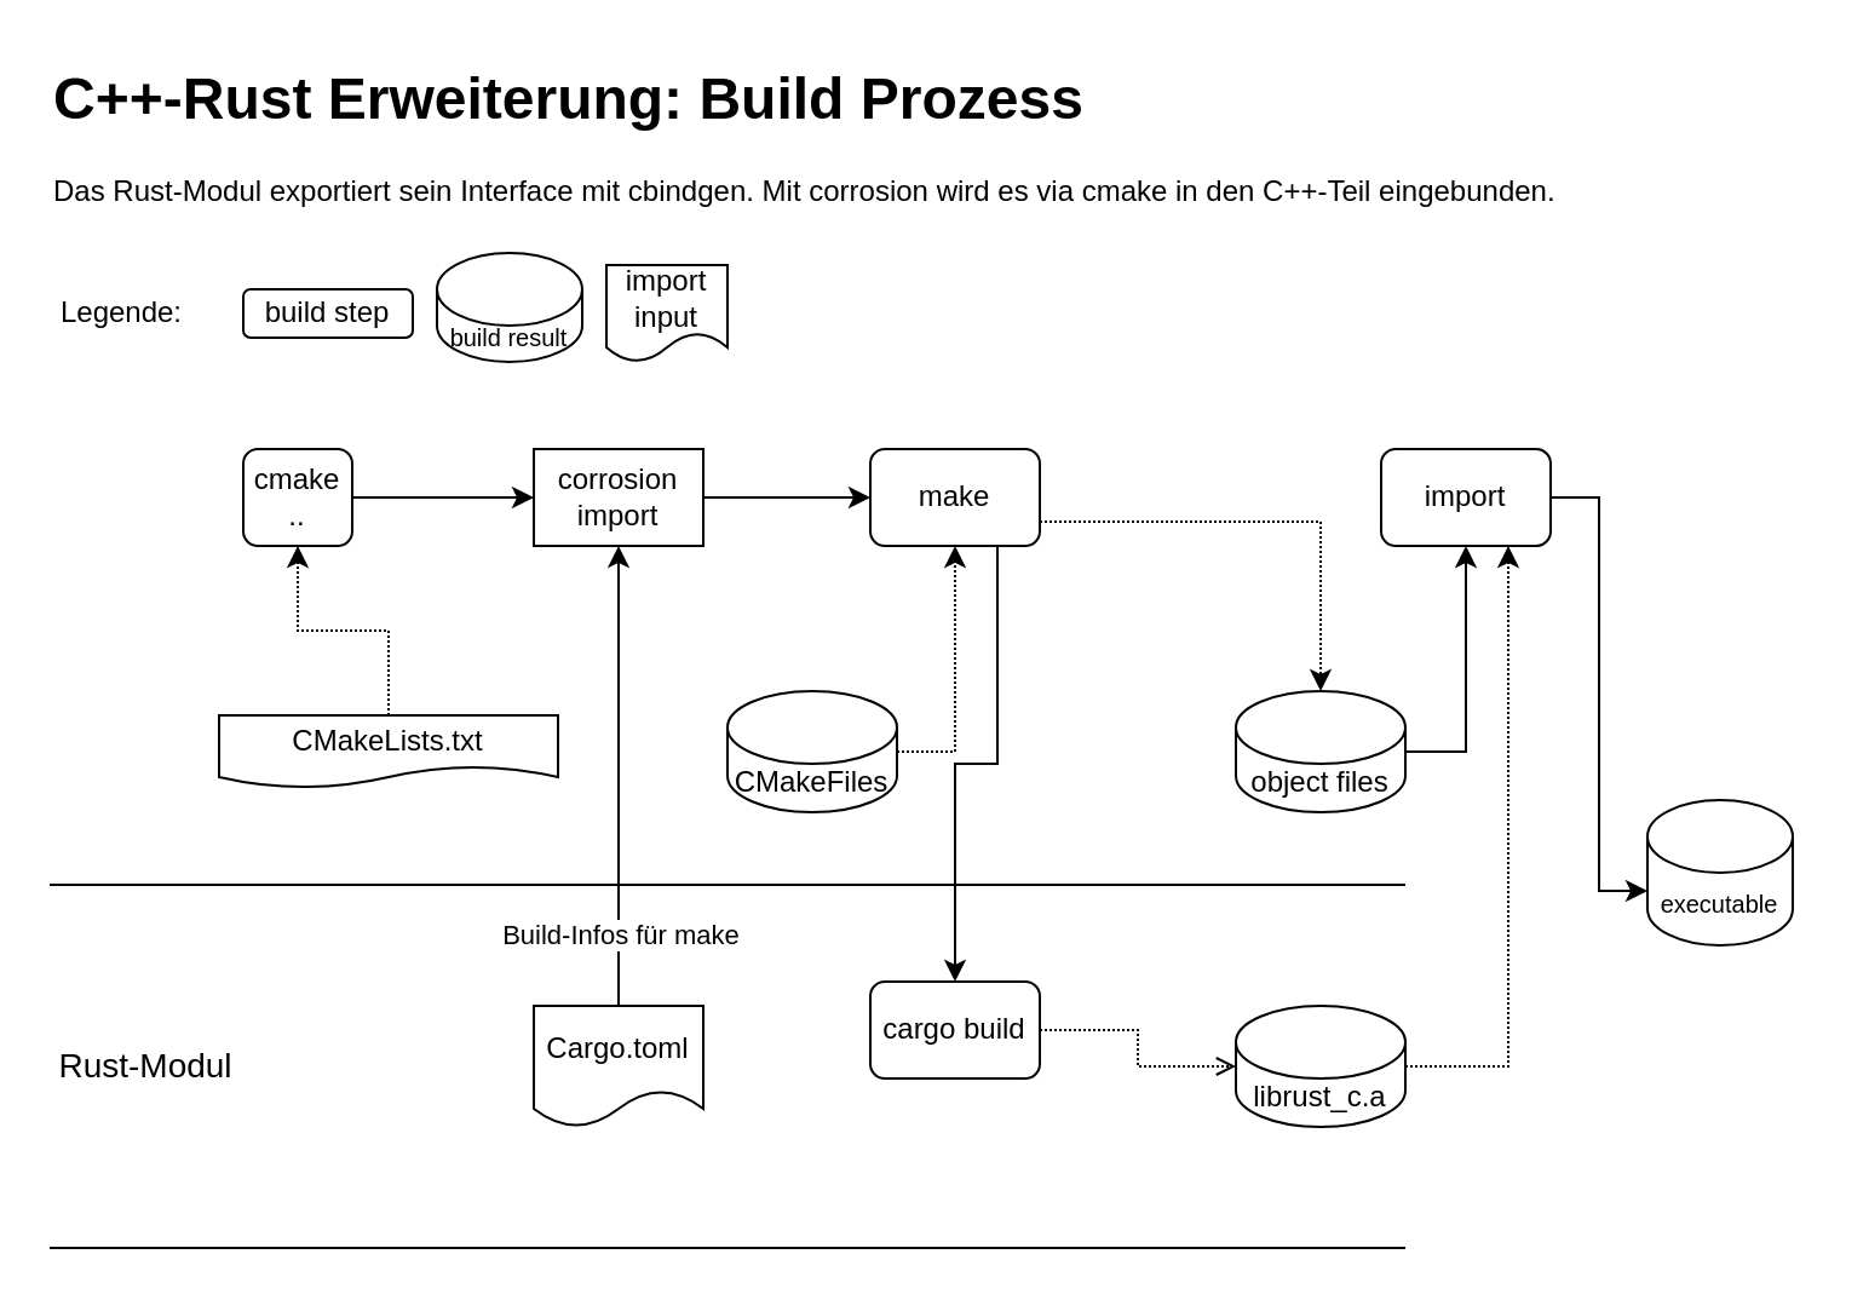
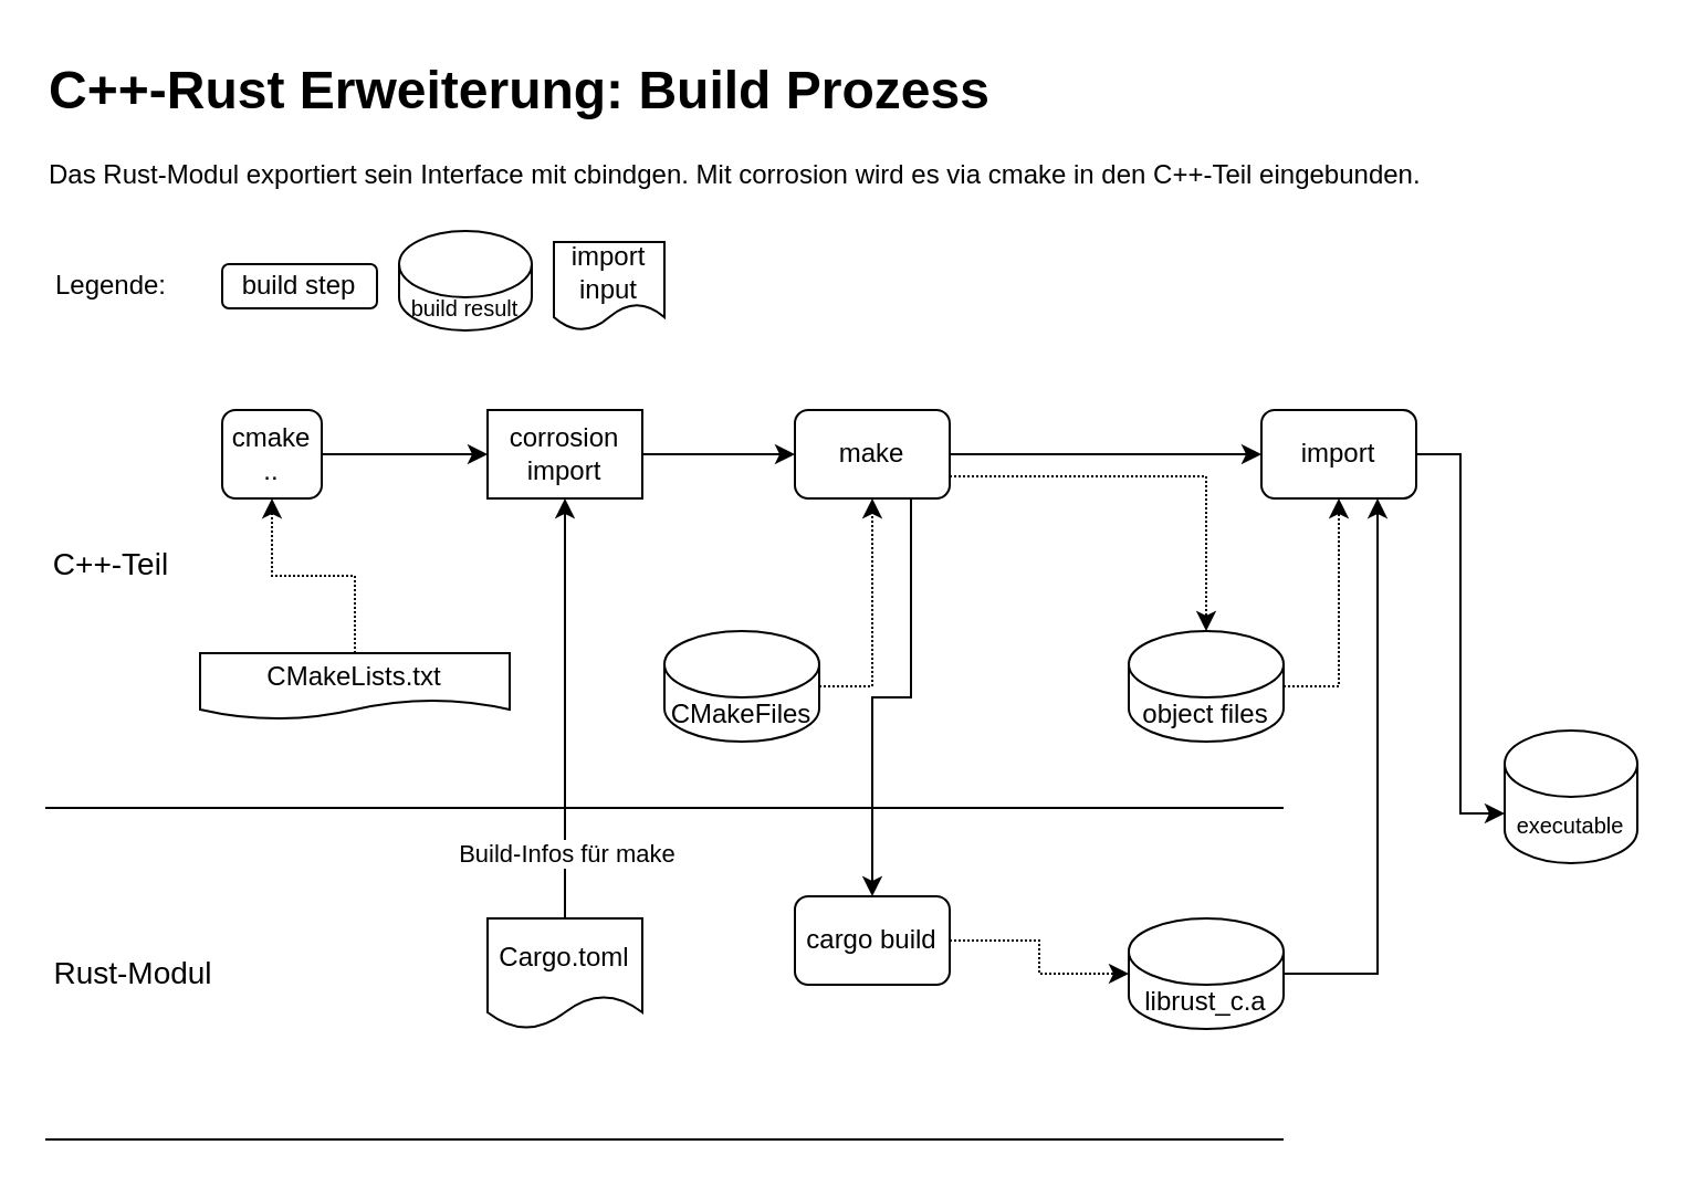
+ <mxCell id="19" style="edgeStyle=orthogonalEdgeStyle;rounded=0;orthogonalLoop=1;jettySize=auto;html=1;exitX=1;exitY=0.5;exitDx=0;exitDy=0;entryX=0;entryY=0.5;entryDx=0;entryDy=0;" parent="1" source="21" target="24" edge="1"><mxGeometry relative="1" as="geometry" /></mxCell>
+ <mxCell id="9" value="C++-Teil" style="text;html=1;align=center;verticalAlign=middle;whiteSpace=wrap;rounded=0;fontSize=14;" parent="1" vertex="1"><mxGeometry x="20" y="240" width="60" height="30" as="geometry" /></mxCell>
- <mxCell id="26" style="edgeStyle=orthogonalEdgeStyle;rounded=0;orthogonalLoop=1;jettySize=auto;html=1;exitX=1;exitY=0.5;exitDx=0;exitDy=0;exitPerimeter=0;dashed=0;dashPattern=1 1;entryX=0.5;entryY=1;entryDx=0;entryDy=0;" parent="1" source="27" edge="1" target="24"><mxGeometry relative="1" as="geometry"><mxPoint x="660" y="310" as="targetPoint" /></mxGeometry></mxCell>
+ <mxCell id="26" style="edgeStyle=orthogonalEdgeStyle;rounded=0;orthogonalLoop=1;jettySize=auto;html=1;exitX=1;exitY=0.5;exitDx=0;exitDy=0;exitPerimeter=0;dashed=1;dashPattern=1 1;entryX=0.5;entryY=1;entryDx=0;entryDy=0;" parent="1" source="27" edge="1" target="24"><mxGeometry relative="1" as="geometry"><mxPoint x="660" y="310" as="targetPoint" /></mxGeometry></mxCell>
- <mxCell id="22" style="edgeStyle=orthogonalEdgeStyle;rounded=0;orthogonalLoop=1;jettySize=auto;html=1;exitX=1;exitY=0.5;exitDx=0;exitDy=0;exitPerimeter=0;entryX=0.75;entryY=1;entryDx=0;entryDy=0;dashed=1;dashPattern=1 1;" parent="1" source="23" target="24" edge="1"><mxGeometry relative="1" as="geometry"><mxPoint x="700" y="375" as="targetPoint" /></mxGeometry></mxCell>
+ <mxCell id="22" style="edgeStyle=orthogonalEdgeStyle;rounded=0;orthogonalLoop=1;jettySize=auto;html=1;exitX=1;exitY=0.5;exitDx=0;exitDy=0;exitPerimeter=0;entryX=0.75;entryY=1;entryDx=0;entryDy=0;dashed=0;dashPattern=1 1;" parent="1" source="23" target="24" edge="1"><mxGeometry relative="1" as="geometry"><mxPoint x="700" y="375" as="targetPoint" /></mxGeometry></mxCell>
- <mxCell id="30" style="edgeStyle=orthogonalEdgeStyle;rounded=0;orthogonalLoop=1;jettySize=auto;html=1;exitX=1;exitY=0.5;exitDx=0;exitDy=0;entryX=0;entryY=0.5;entryDx=0;entryDy=0;entryPerimeter=0;dashed=1;dashPattern=1 1;endArrow=open;" parent="1" source="29" target="23" edge="1"><mxGeometry relative="1" as="geometry" /></mxCell>
+ <mxCell id="30" style="edgeStyle=orthogonalEdgeStyle;rounded=0;orthogonalLoop=1;jettySize=auto;html=1;exitX=1;exitY=0.5;exitDx=0;exitDy=0;entryX=0;entryY=0.5;entryDx=0;entryDy=0;entryPerimeter=0;dashed=1;dashPattern=1 1;" parent="1" source="29" target="23" edge="1"><mxGeometry relative="1" as="geometry" /></mxCell>
